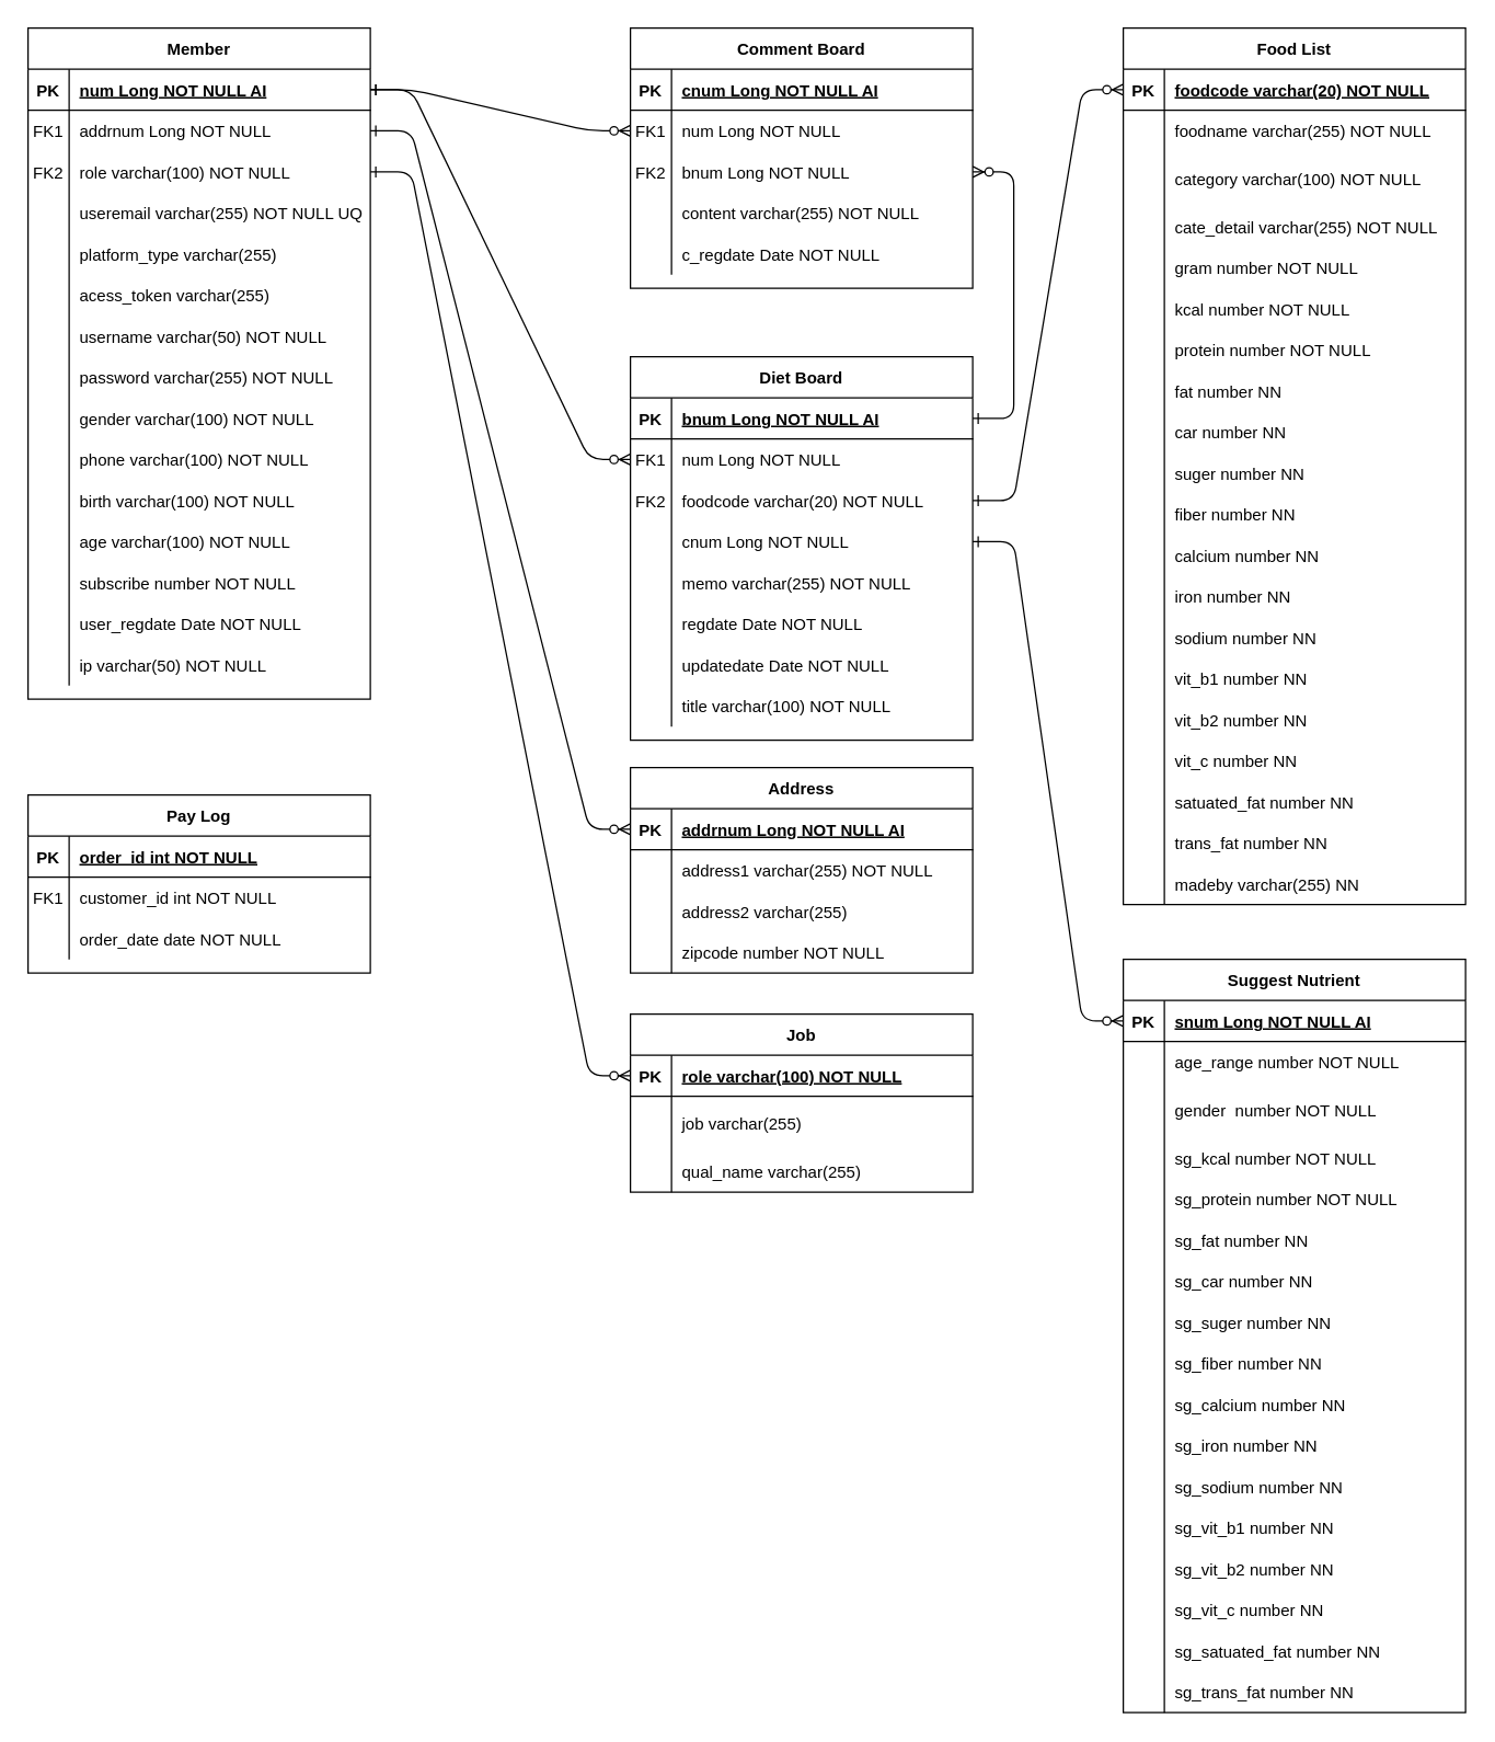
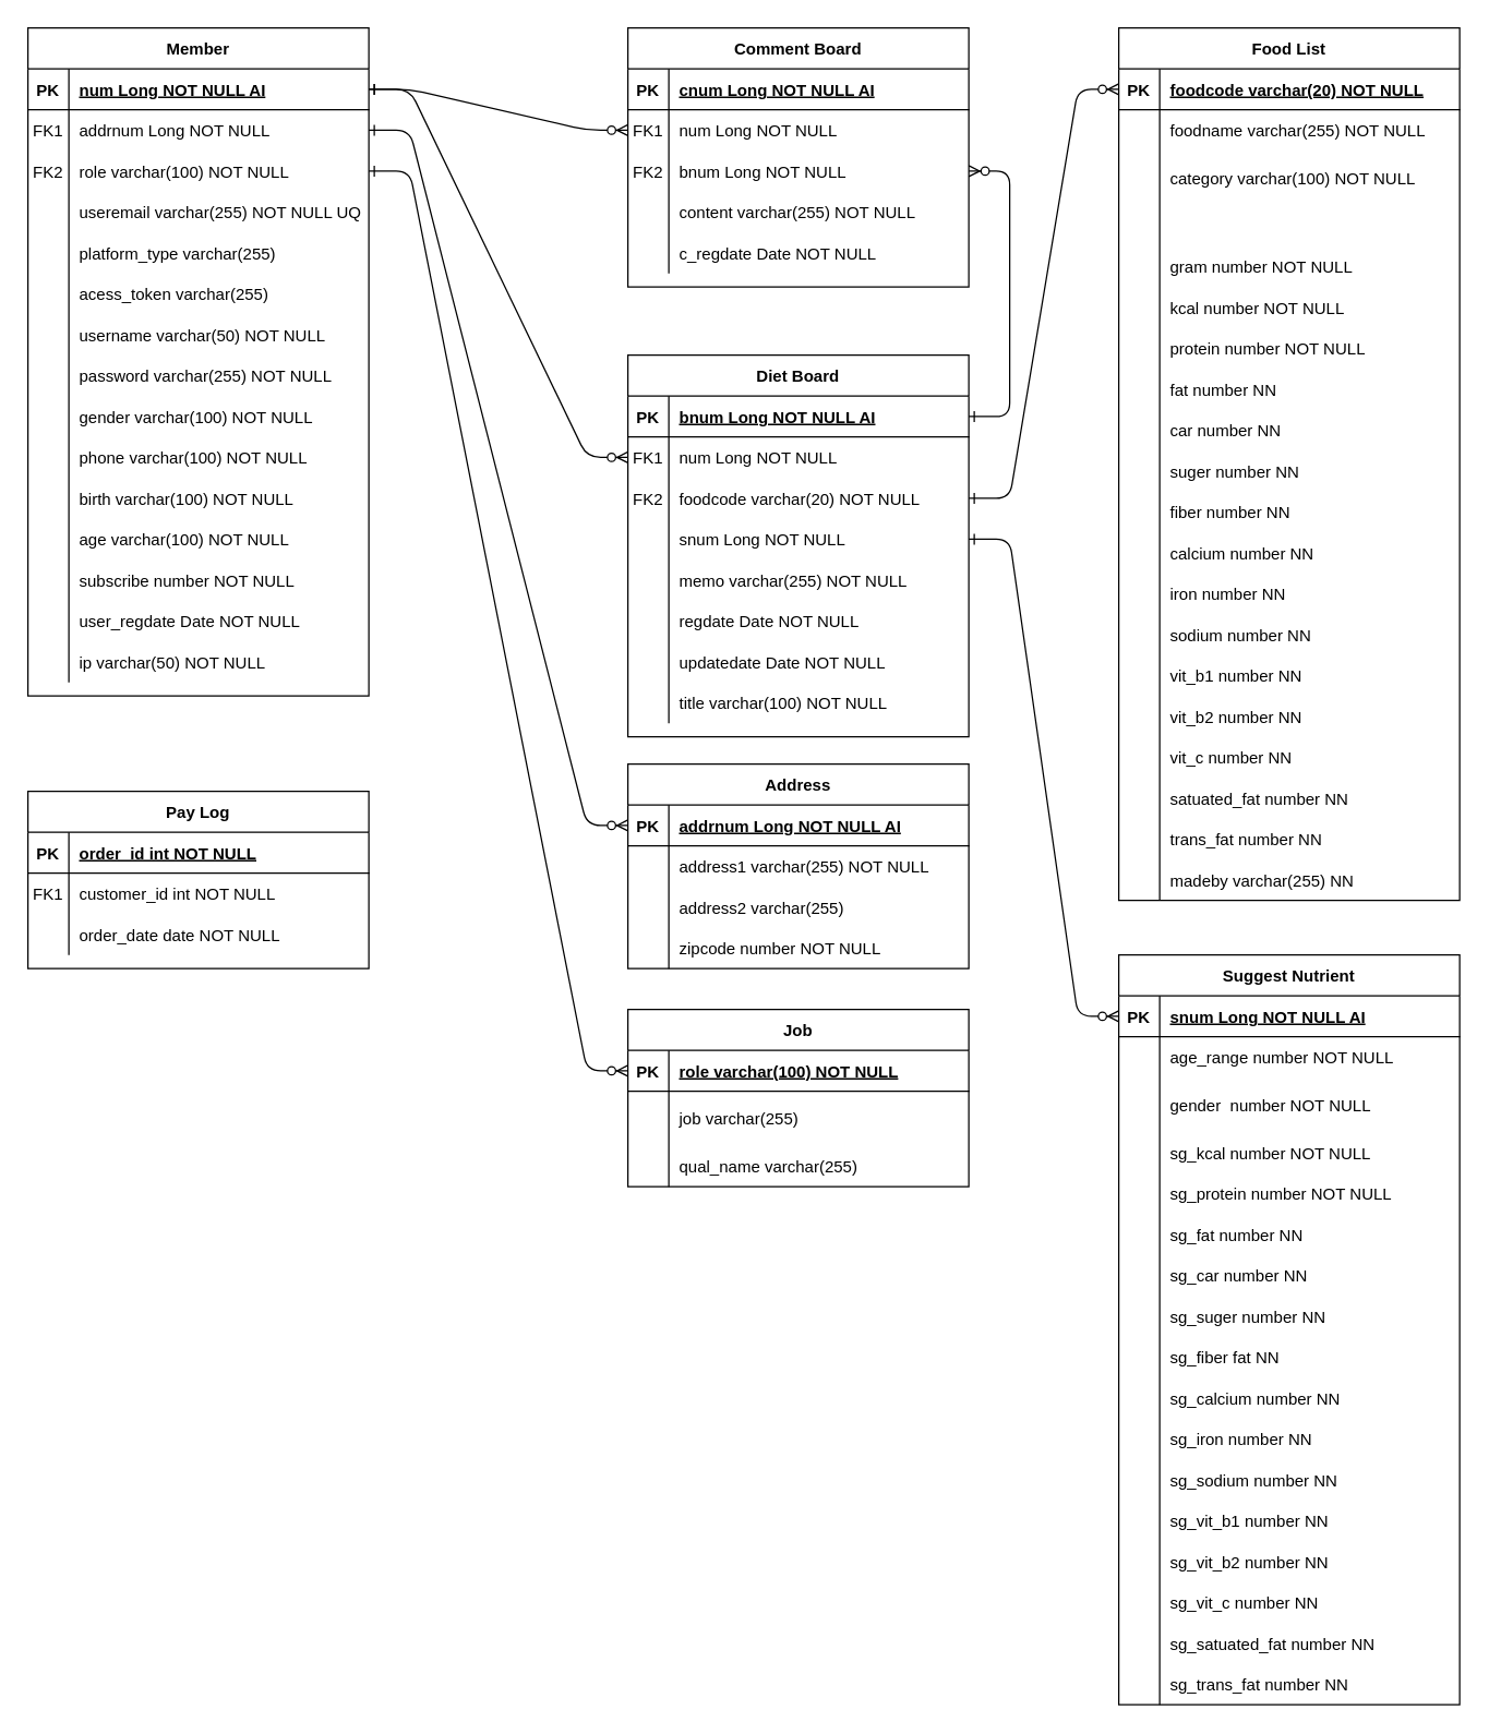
- <mxCell id="124" value="cate_detail varchar(255) NOT NULL" style="shape=partialRectangle;overflow=hidden;connectable=0;fillColor=none;top=0;left=0;bottom=0;right=0;align=left;spacingLeft=6;" parent="122" vertex="1"><mxGeometry x="30" width="220" height="30" as="geometry"><mxRectangle width="220" height="30" as="alternateBounds" /></mxGeometry></mxCell>
- <mxCell id="14" value="cnum Long NOT NULL" style="shape=partialRectangle;overflow=hidden;connectable=0;fillColor=none;top=0;left=0;bottom=0;right=0;align=left;spacingLeft=6;fontStyle=0" parent="13" vertex="1"><mxGeometry x="30" width="220" height="30" as="geometry"><mxRectangle width="220" height="30" as="alternateBounds" /></mxGeometry></mxCell>
+ <mxCell id="14" value="snum Long NOT NULL" style="shape=partialRectangle;overflow=hidden;connectable=0;fillColor=none;top=0;left=0;bottom=0;right=0;align=left;spacingLeft=6;fontStyle=0" parent="13" vertex="1"><mxGeometry x="30" width="220" height="30" as="geometry"><mxRectangle width="220" height="30" as="alternateBounds" /></mxGeometry></mxCell>
- <mxCell id="210" value="sg_fiber number NN" style="shape=partialRectangle;overflow=hidden;connectable=0;fillColor=none;top=0;left=0;bottom=0;right=0;align=left;spacingLeft=6;" parent="208" vertex="1"><mxGeometry x="30" width="220" height="30" as="geometry"><mxRectangle width="220" height="30" as="alternateBounds" /></mxGeometry></mxCell>
+ <mxCell id="210" value="sg_fiber fat NN" style="shape=partialRectangle;overflow=hidden;connectable=0;fillColor=none;top=0;left=0;bottom=0;right=0;align=left;spacingLeft=6;" parent="208" vertex="1"><mxGeometry x="30" width="220" height="30" as="geometry"><mxRectangle width="220" height="30" as="alternateBounds" /></mxGeometry></mxCell>
